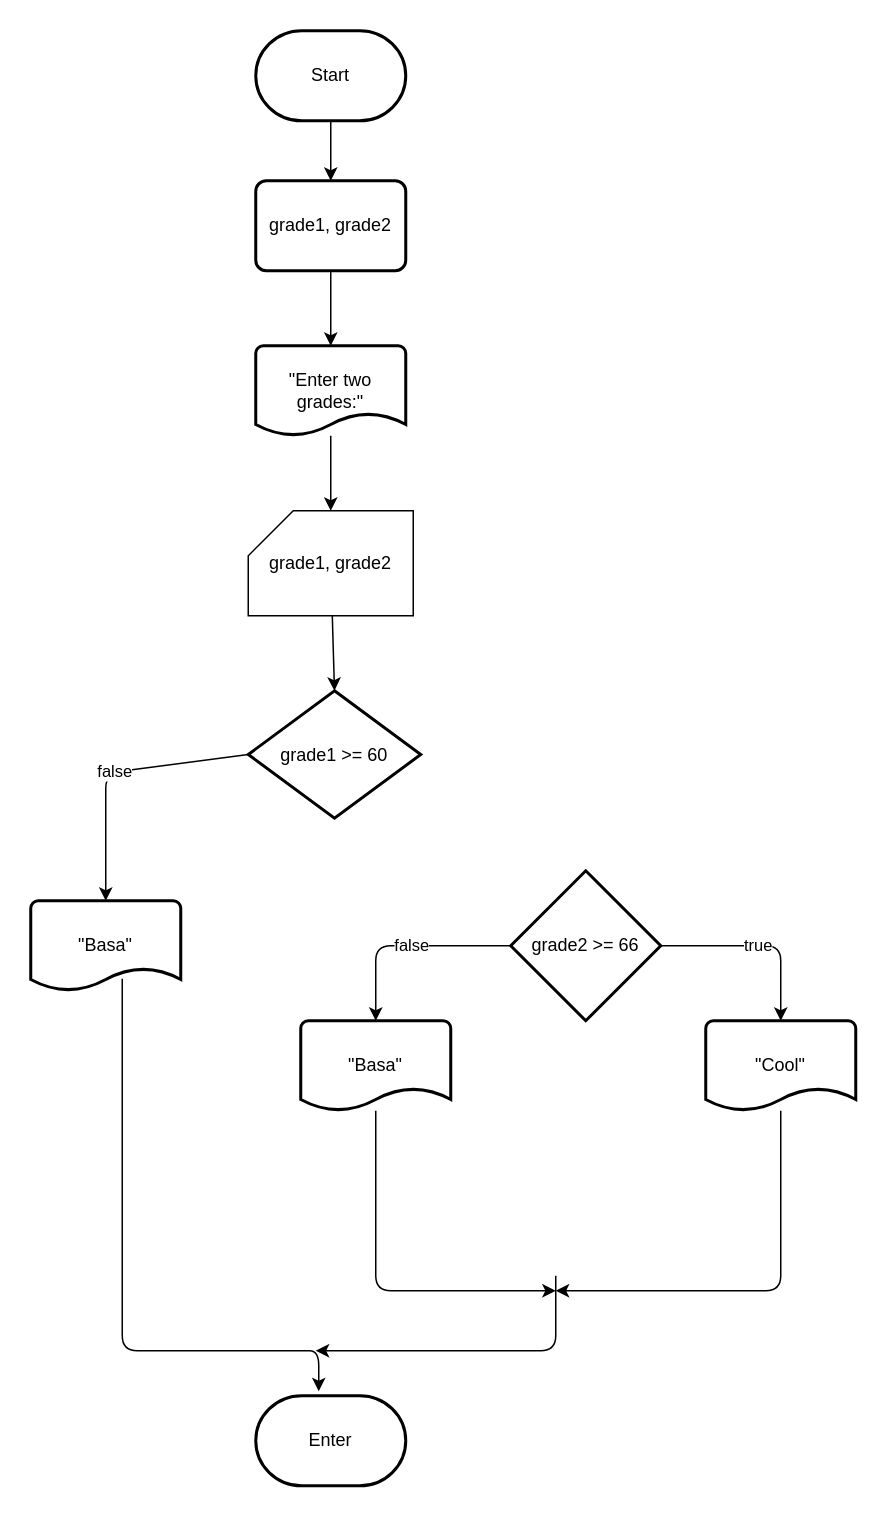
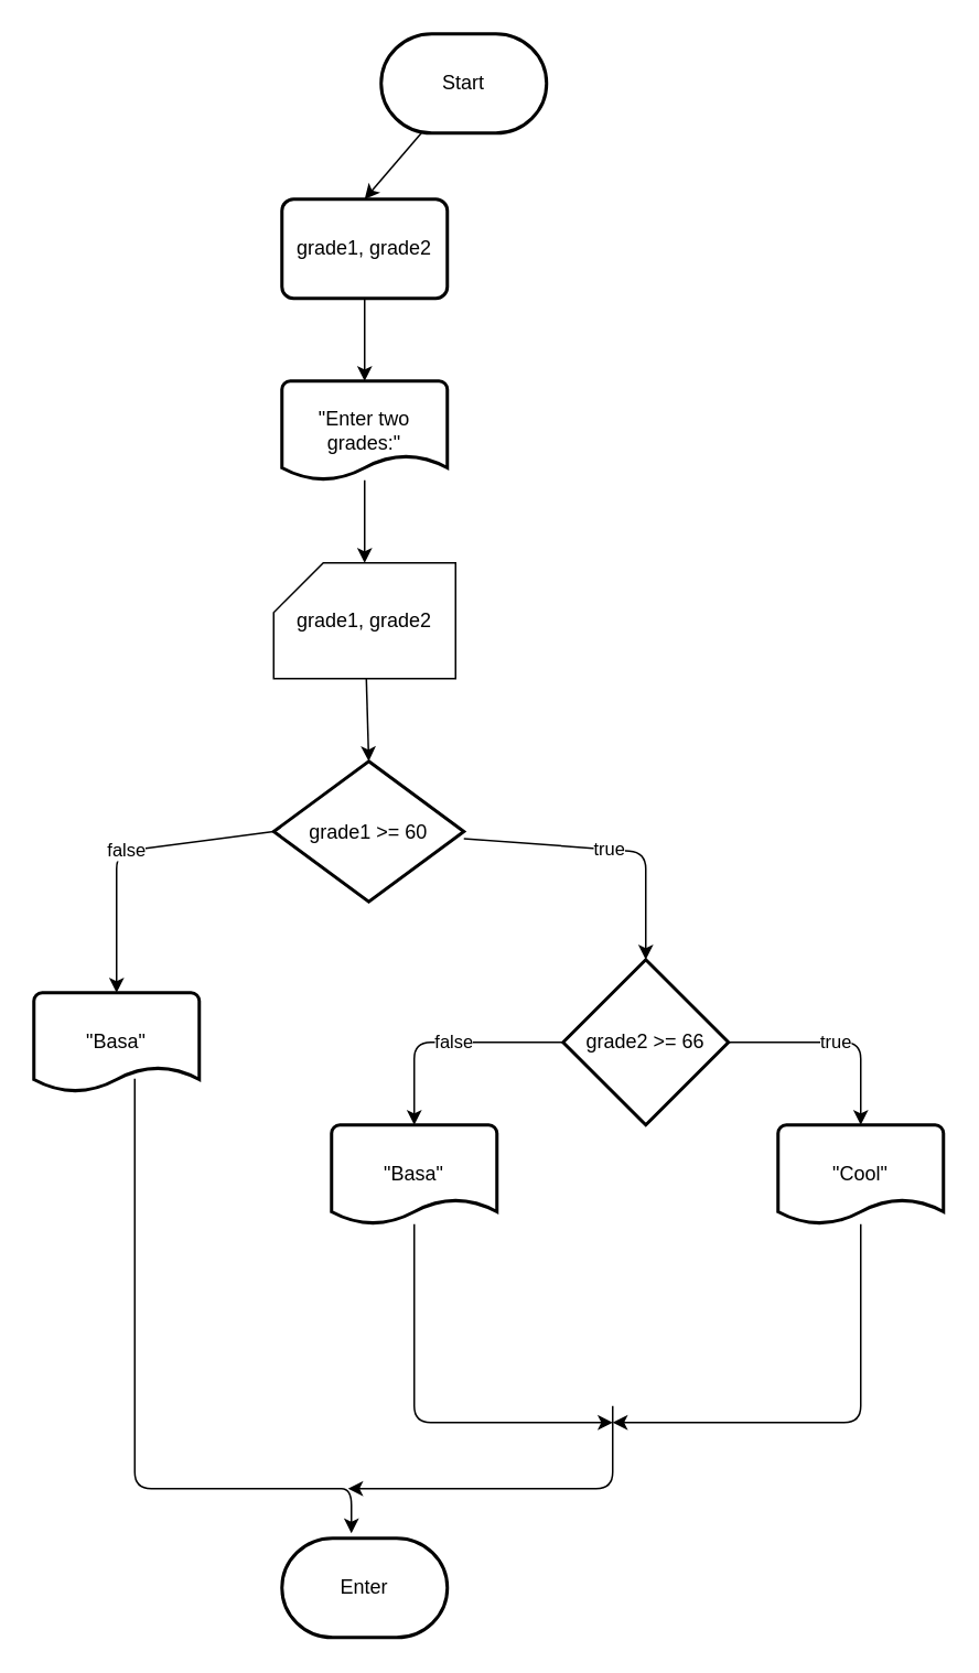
- <mxCell id="3" value="Start" style="strokeWidth=2;html=1;shape=mxgraph.flowchart.terminator;whiteSpace=wrap;" vertex="1" parent="1"><mxGeometry x="170" y="20" width="100" height="60" as="geometry" /></mxCell>
+ <mxCell id="3" value="Start" style="strokeWidth=2;html=1;shape=mxgraph.flowchart.terminator;whiteSpace=wrap;" vertex="1" parent="1"><mxGeometry x="230" y="20" width="100" height="60" as="geometry" /></mxCell>
+ <mxCell id="10" value="true" style="edgeStyle=none;html=1;strokeColor=#000000;entryX=0.5;entryY=0;entryDx=0;entryDy=0;entryPerimeter=0;" edge="1" parent="1" source="12" target="18"><mxGeometry relative="1" as="geometry"><mxPoint x="400" y="515" as="targetPoint" /><Array as="points"><mxPoint x="390" y="515" /></Array></mxGeometry></mxCell>
